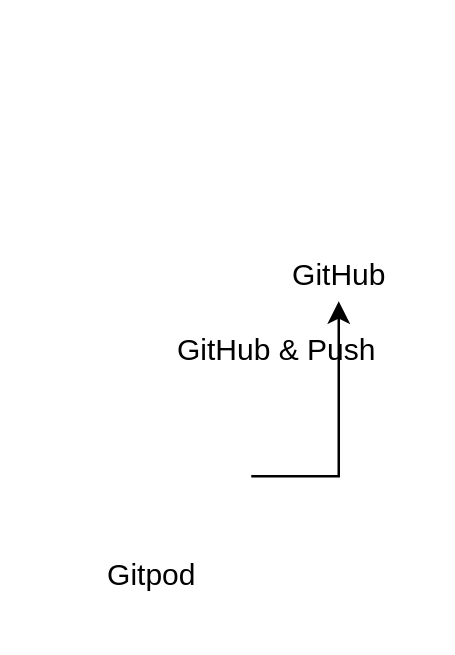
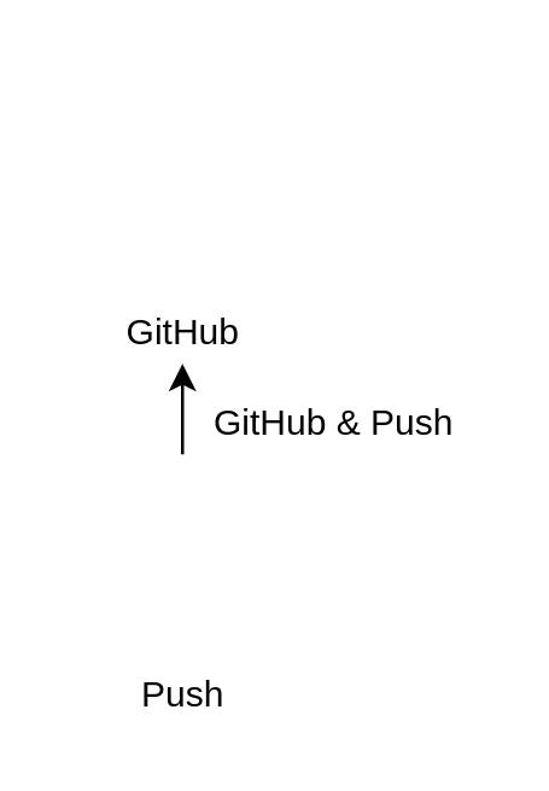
- <mxCell id="7" value="GitHub" style="text;html=1;align=center;verticalAlign=middle;resizable=0;points=[];autosize=1;" vertex="1" parent="1"><mxGeometry x="110" y="100" width="50" height="20" as="geometry" /></mxCell>
+ <mxCell id="7" value="GitHub" style="text;html=1;align=center;verticalAlign=middle;resizable=0;points=[];autosize=1;" vertex="1" parent="1"><mxGeometry x="35" y="100" width="50" height="20" as="geometry" /></mxCell>
- <mxCell id="6" value="Gitpod" style="text;html=1;align=center;verticalAlign=middle;resizable=0;points=[];autosize=1;" vertex="1" parent="1"><mxGeometry x="35" y="220" width="50" height="20" as="geometry" /></mxCell>
+ <mxCell id="6" value="Push" style="text;html=1;align=center;verticalAlign=middle;resizable=0;points=[];autosize=1;" vertex="1" parent="1"><mxGeometry x="35" y="220" width="50" height="20" as="geometry" /></mxCell>
